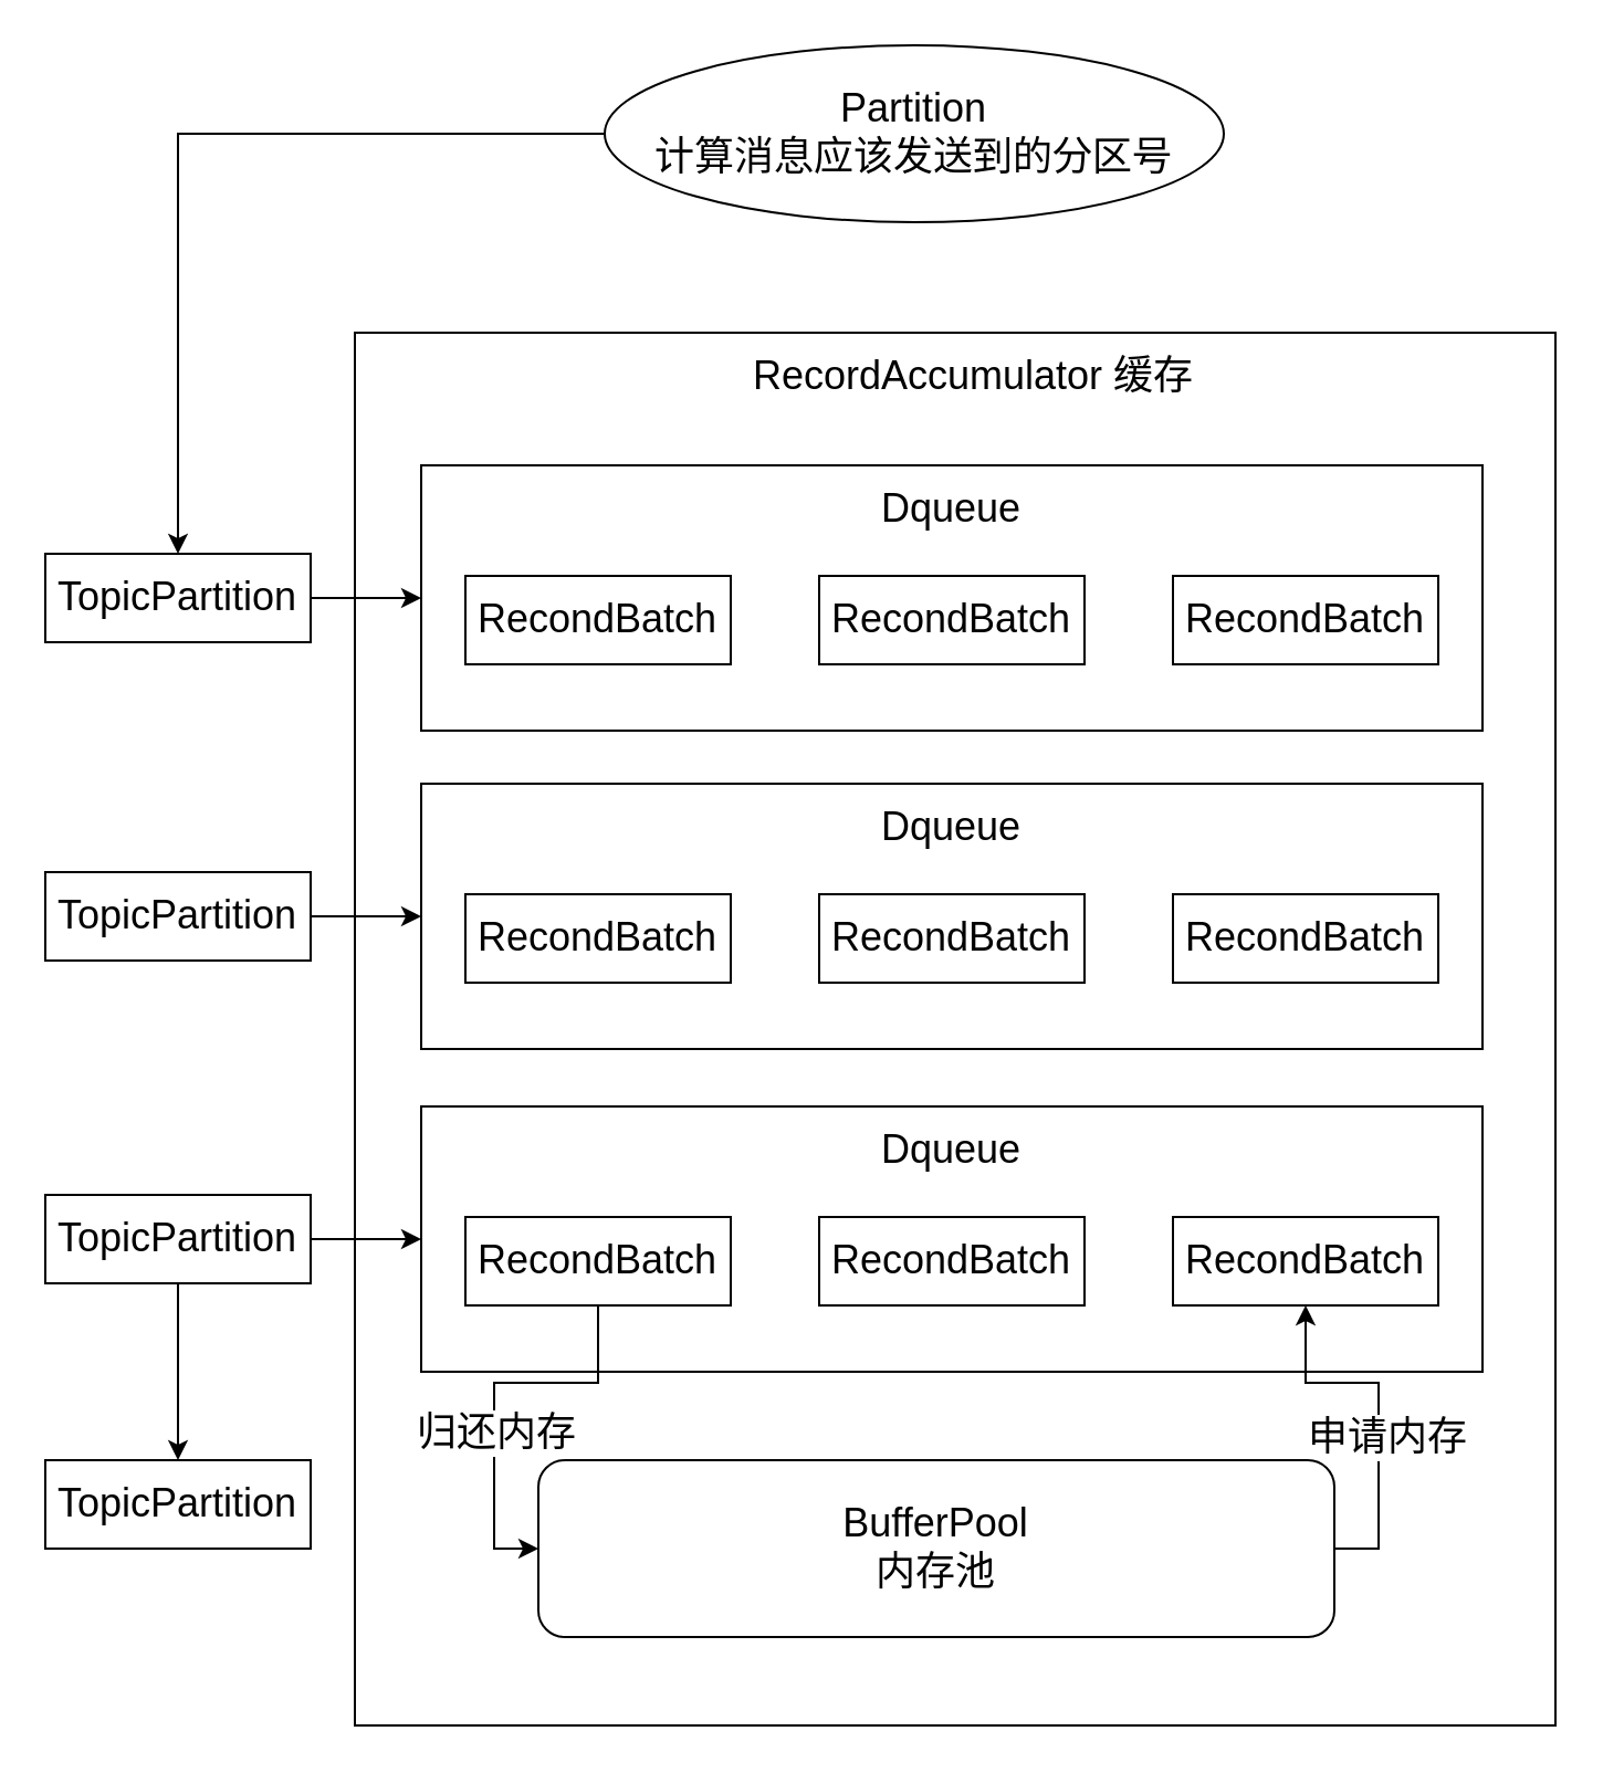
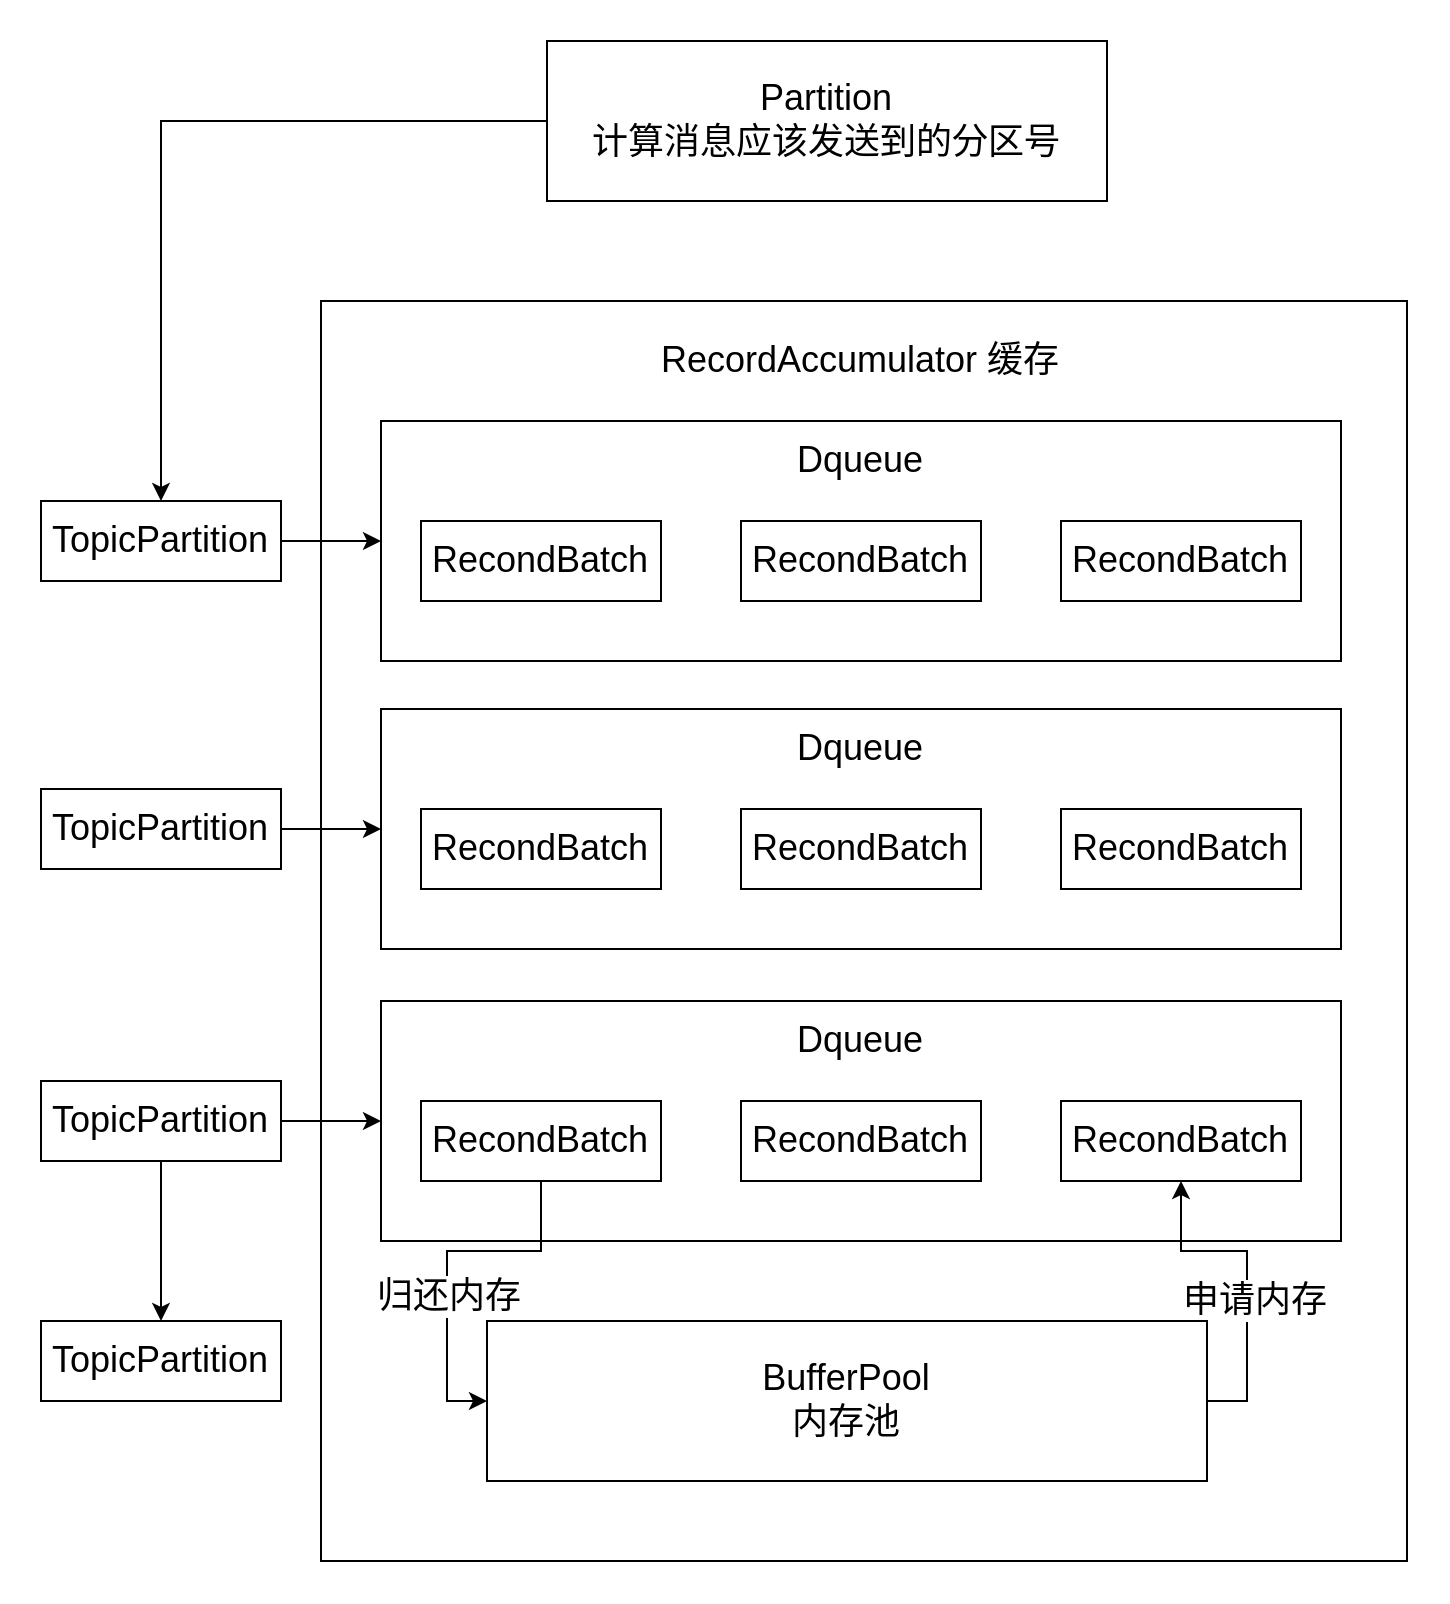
- <mxCell id="3" value="&lt;font style=&quot;font-size: 18px&quot;&gt;Partition&lt;br&gt;计算消息应该发送到的分区号&lt;/font&gt;" style="ellipse;whiteSpace=wrap;html=1;" parent="1" vertex="1"><mxGeometry x="273" y="20" width="280" height="80" as="geometry" /></mxCell>
+ <mxCell id="3" value="&lt;font style=&quot;font-size: 18px&quot;&gt;Partition&lt;br&gt;计算消息应该发送到的分区号&lt;/font&gt;" style="rounded=0;whiteSpace=wrap;html=1;" parent="1" vertex="1"><mxGeometry x="273" y="20" width="280" height="80" as="geometry" /></mxCell>
- <mxCell id="6" value="&lt;font style=&quot;font-size: 18px&quot;&gt;RecordAccumulator 缓存&lt;/font&gt;" style="text;html=1;strokeColor=none;fillColor=none;align=center;verticalAlign=middle;whiteSpace=wrap;rounded=0;" vertex="1" parent="1"><mxGeometry x="320" y="150" width="240" height="40" as="geometry" /></mxCell>
+ <mxCell id="6" value="&lt;font style=&quot;font-size: 18px&quot;&gt;RecordAccumulator 缓存&lt;/font&gt;" style="text;html=1;strokeColor=none;fillColor=none;align=center;verticalAlign=middle;whiteSpace=wrap;rounded=0;" vertex="1" parent="1"><mxGeometry x="310" y="160" width="240" height="40" as="geometry" /></mxCell>
- <mxCell id="33" value="&lt;font style=&quot;font-size: 18px&quot;&gt;BufferPool&lt;br&gt;内存池&lt;/font&gt;" style="whiteSpace=wrap;html=1;rounded=1;" vertex="1" parent="1"><mxGeometry x="243" y="660" width="360" height="80" as="geometry" /></mxCell>
+ <mxCell id="33" value="&lt;font style=&quot;font-size: 18px&quot;&gt;BufferPool&lt;br&gt;内存池&lt;/font&gt;" style="rounded=0;whiteSpace=wrap;html=1;" vertex="1" parent="1"><mxGeometry x="243" y="660" width="360" height="80" as="geometry" /></mxCell>
